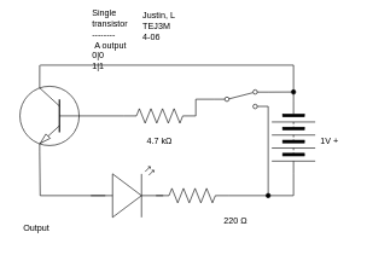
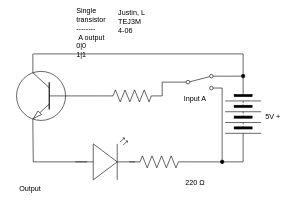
+ <mxCell id="23" value="Input A" style="text;strokeColor=none;align=center;fillColor=none;html=1;verticalAlign=middle;whiteSpace=wrap;rounded=0;labelBackgroundColor=none;" vertex="1" parent="1"><mxGeometry x="295" y="149" width="60" height="30" as="geometry" /></mxCell>
- <mxCell id="21" value="4.7 kΩ" style="text;strokeColor=none;align=center;fillColor=none;html=1;verticalAlign=middle;whiteSpace=wrap;rounded=0;labelBackgroundColor=none;" vertex="1" parent="1"><mxGeometry x="190" y="179" width="60" height="30" as="geometry" /></mxCell>
- <mxCell id="20" value="1V +" style="text;strokeColor=none;align=center;fillColor=none;html=1;verticalAlign=middle;whiteSpace=wrap;rounded=0;" vertex="1" parent="1"><mxGeometry x="425" y="179" width="60" height="30" as="geometry" /></mxCell>
+ <mxCell id="20" value="5V +" style="text;strokeColor=none;align=center;fillColor=none;html=1;verticalAlign=middle;whiteSpace=wrap;rounded=0;" vertex="1" parent="1"><mxGeometry x="425" y="179" width="60" height="30" as="geometry" /></mxCell>
